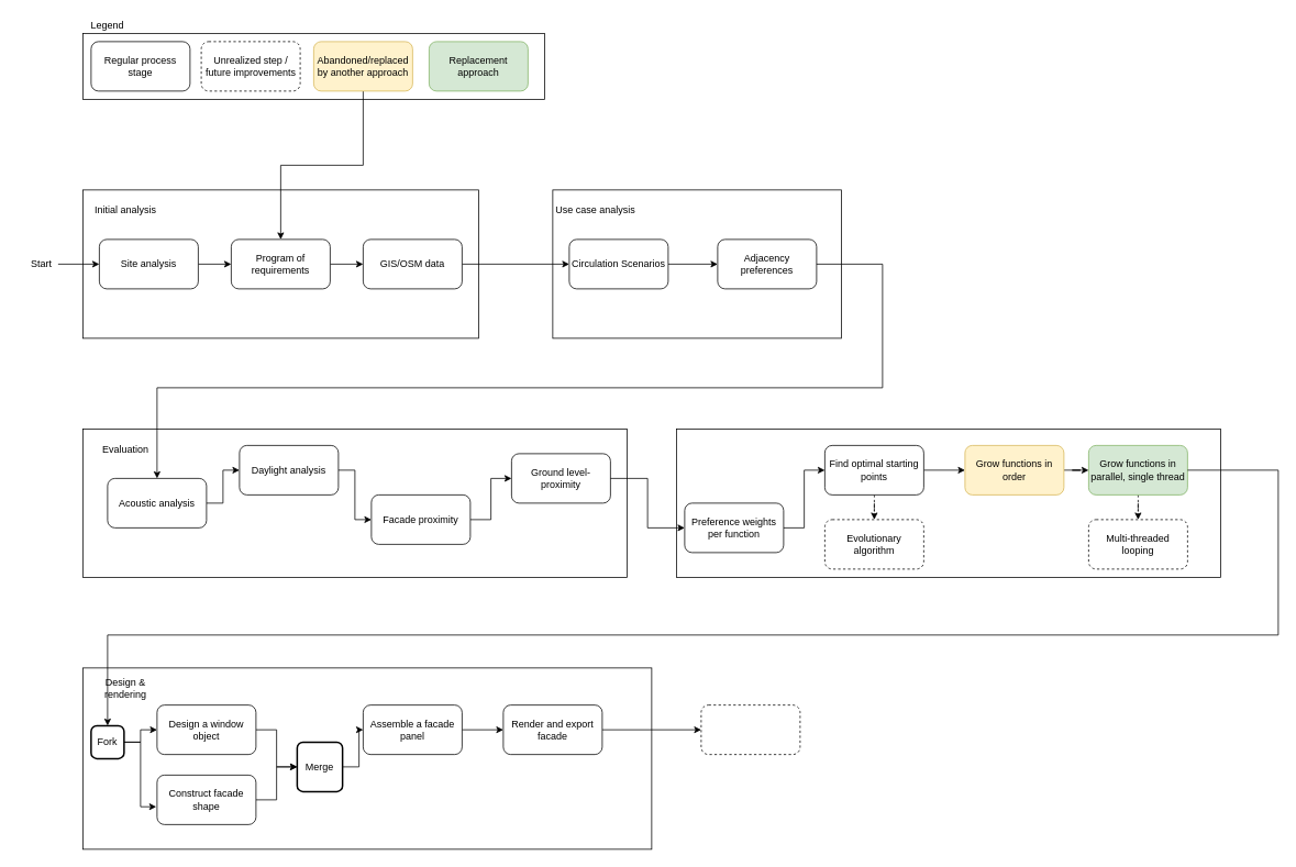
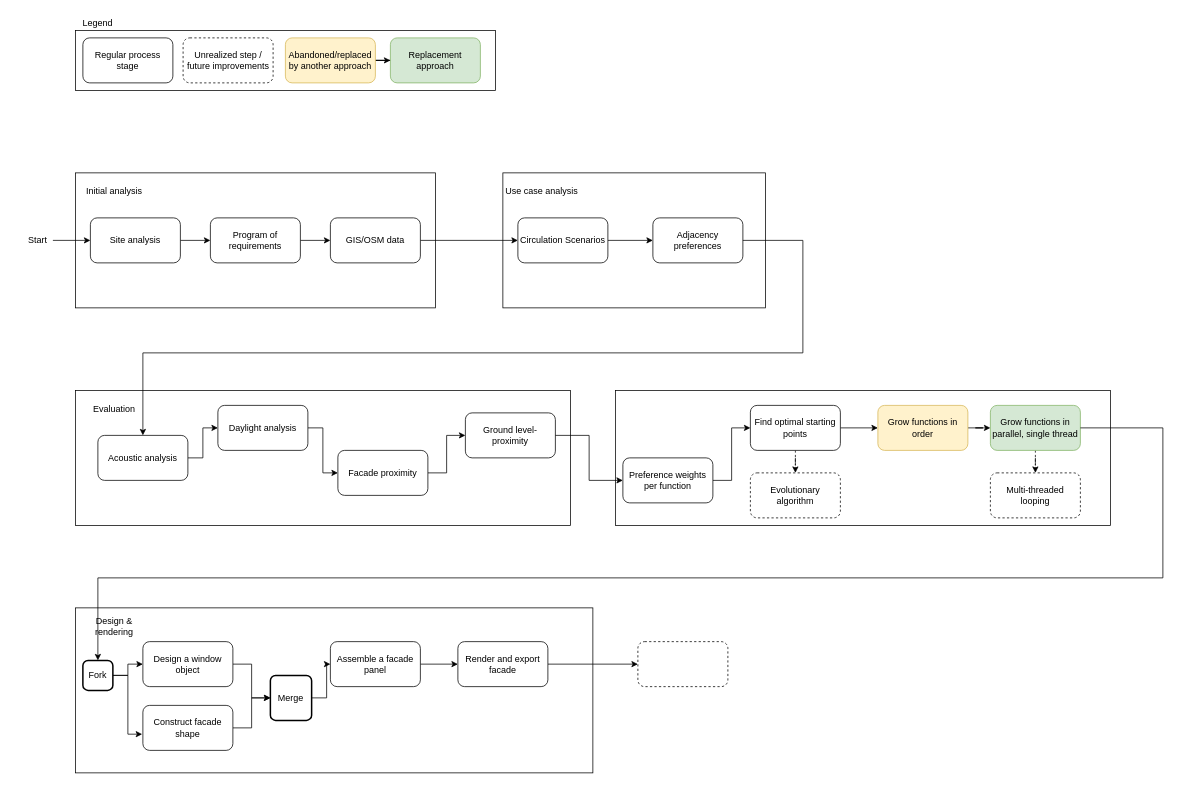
- <mxCell id="42" style="edgeStyle=orthogonalEdgeStyle;rounded=0;orthogonalLoop=1;jettySize=auto;html=1;" parent="1" source="43" target="8" edge="1"><mxGeometry relative="1" as="geometry" /></mxCell>
+ <mxCell id="42" style="edgeStyle=orthogonalEdgeStyle;rounded=0;orthogonalLoop=1;jettySize=auto;html=1;entryX=0;entryY=0.5;entryDx=0;entryDy=0;" parent="1" source="43" target="44" edge="1"><mxGeometry relative="1" as="geometry" /></mxCell>
